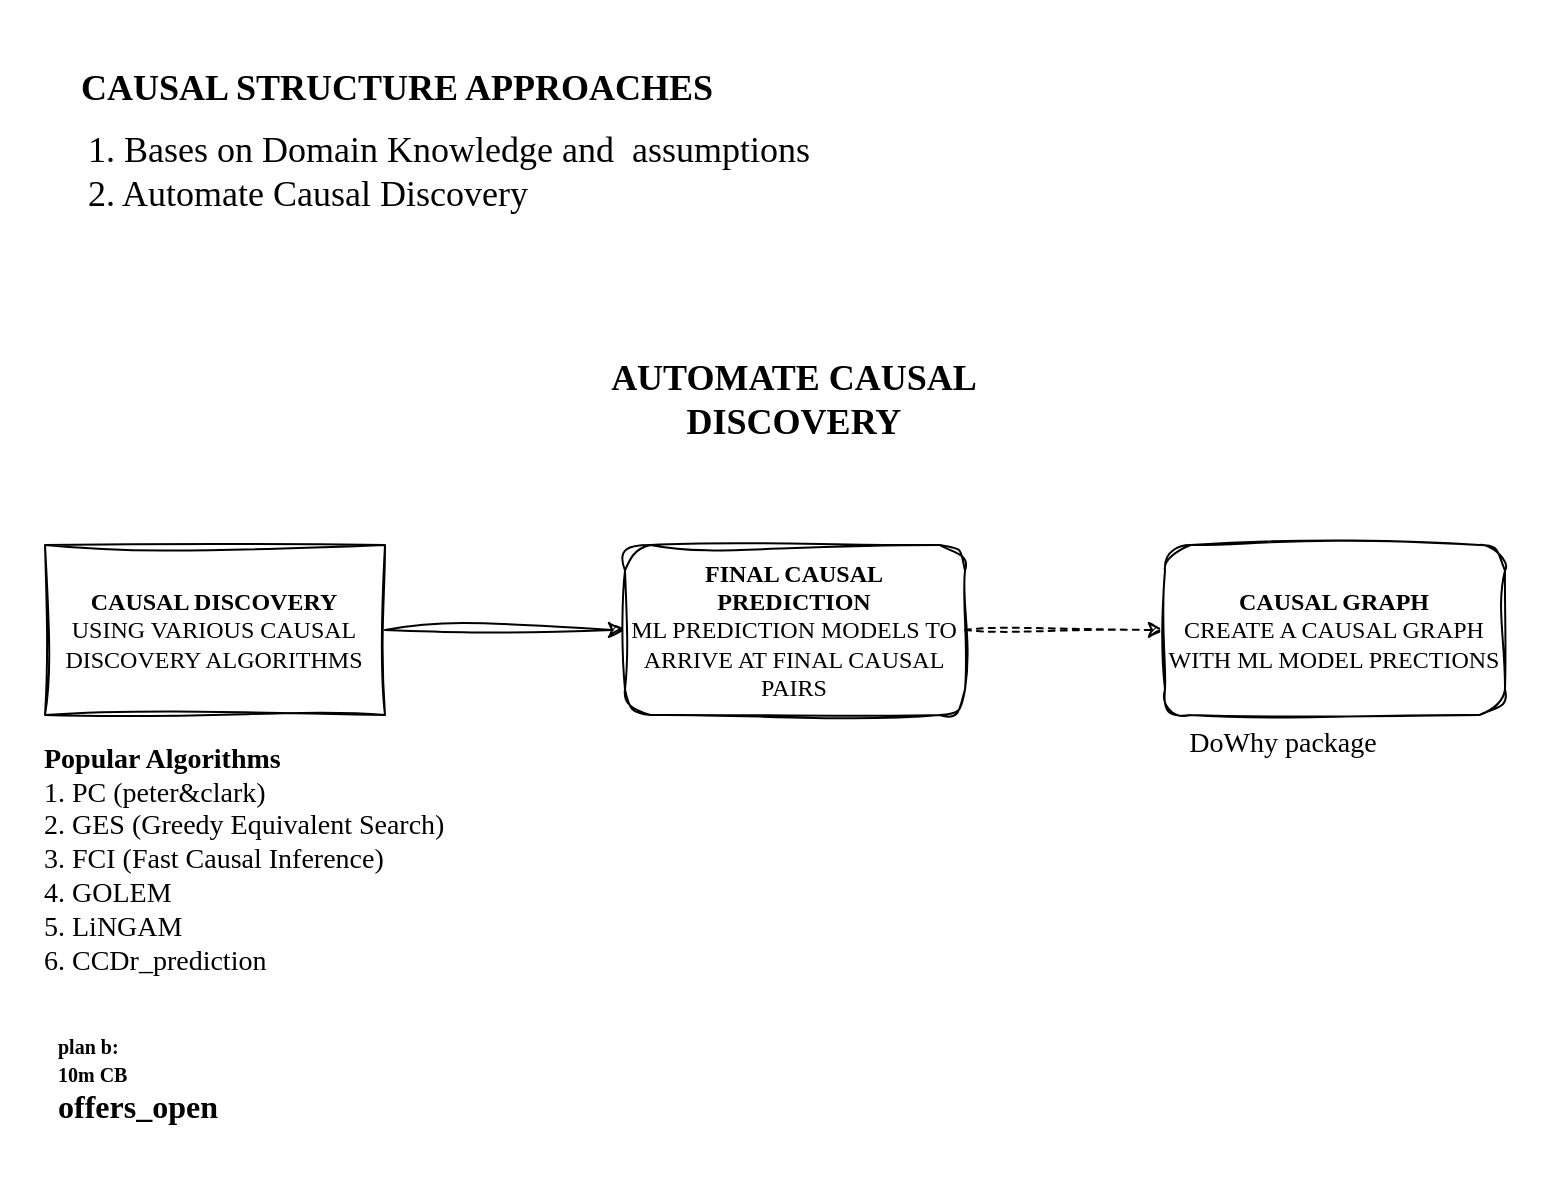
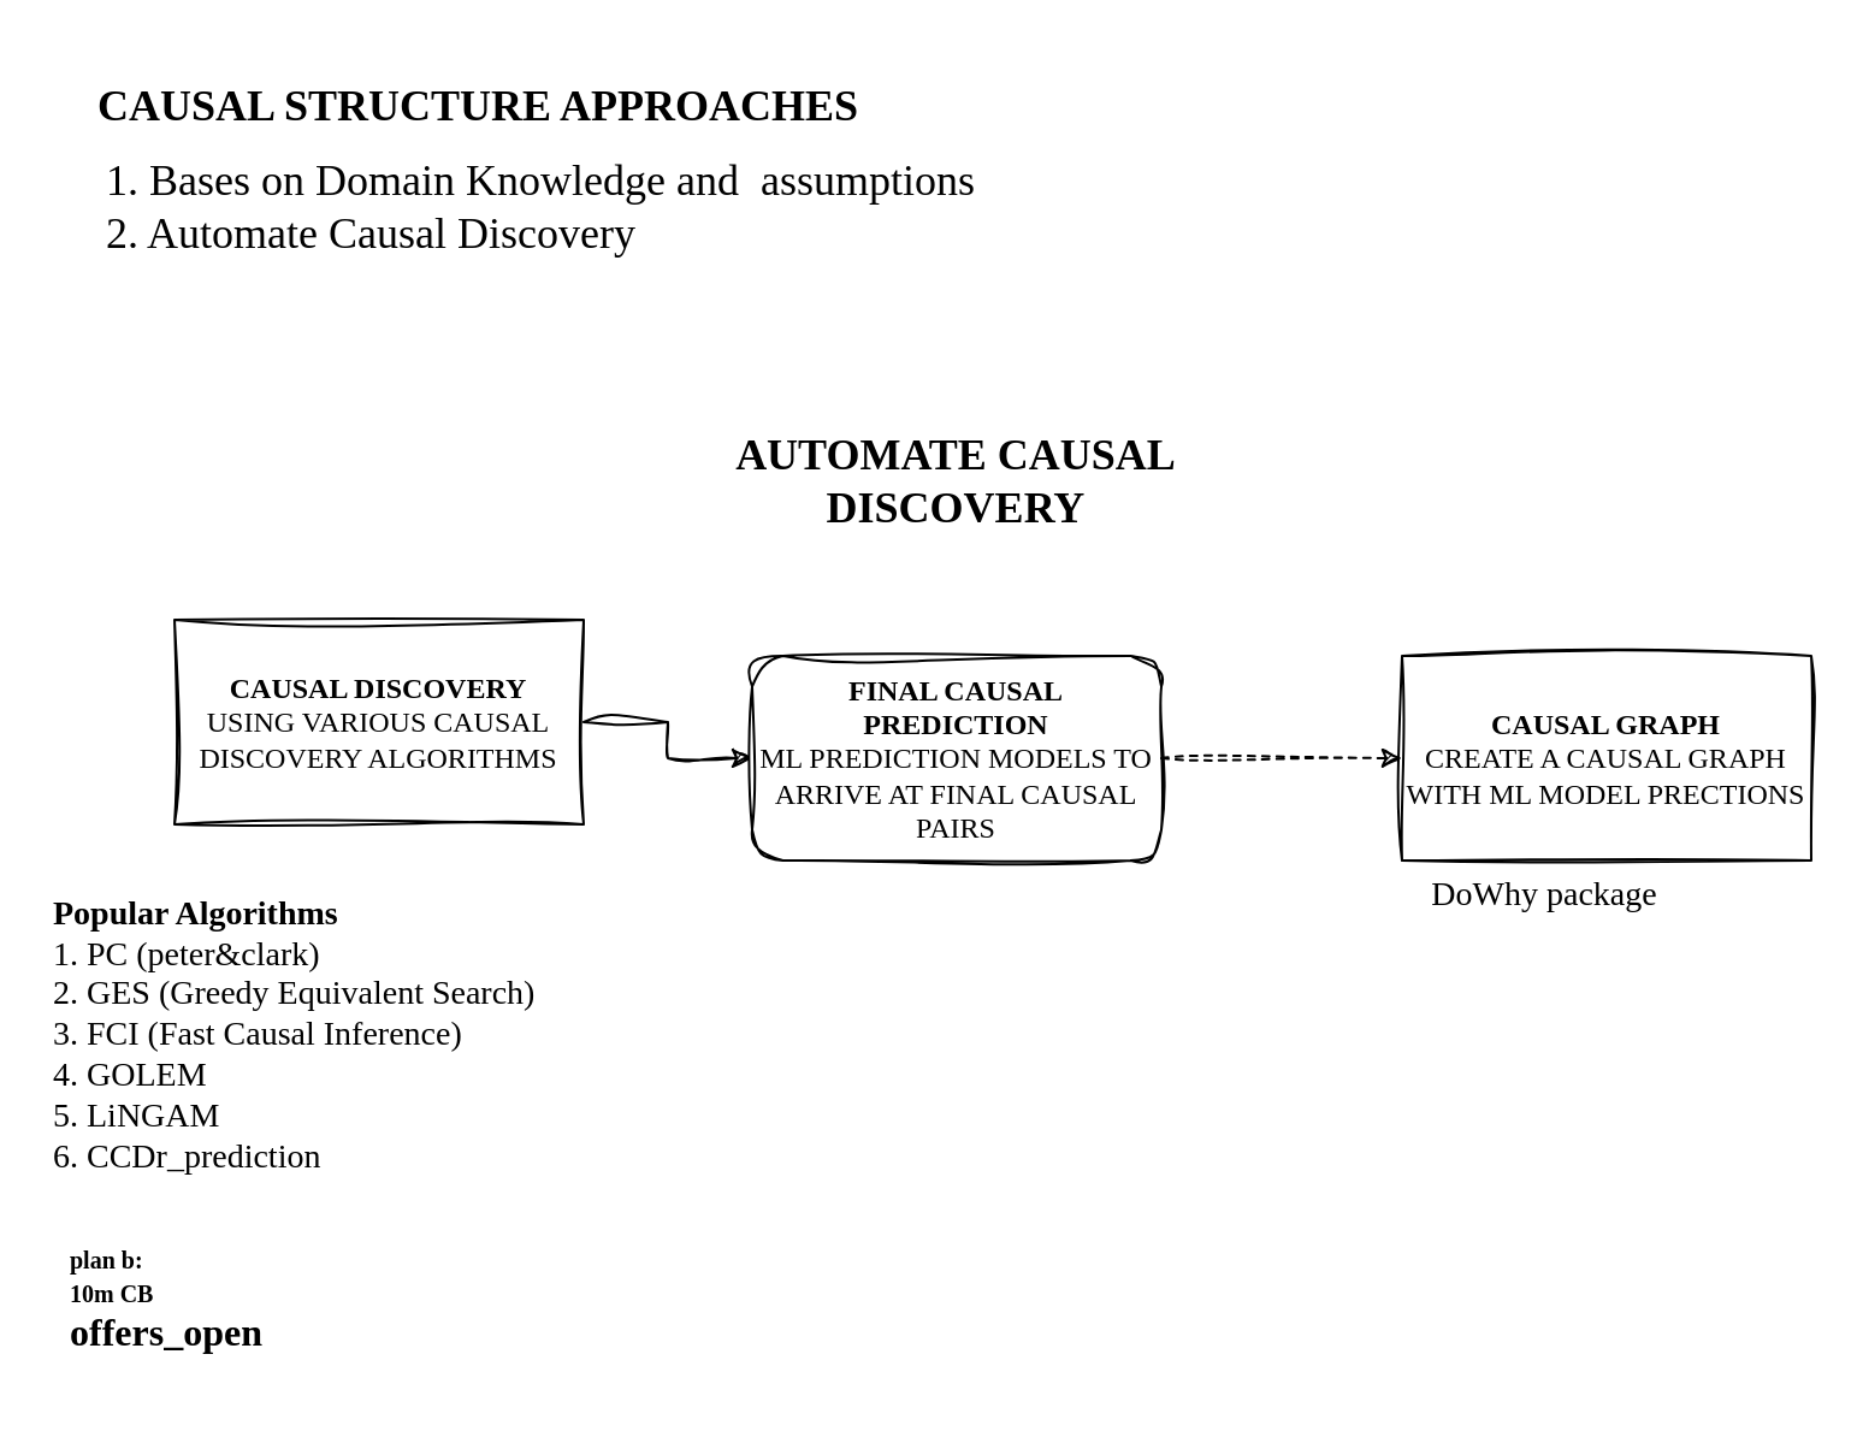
- <mxCell id="3" value="&lt;b&gt;CAUSAL DISCOVERY&lt;/b&gt;&lt;div&gt;USING VARIOUS CAUSAL DISCOVERY ALGORITHMS&lt;/div&gt;" style="rounded=0;whiteSpace=wrap;html=1;sketch=1;hachureGap=4;jiggle=2;curveFitting=1;fontFamily=Architects Daughter;fontSource=https%3A%2F%2Ffonts.googleapis.com%2Fcss%3Ffamily%3DArchitects%2BDaughter;" vertex="1" parent="1"><mxGeometry x="22" y="272" width="170" height="85" as="geometry" /></mxCell>
+ <mxCell id="3" value="&lt;b&gt;CAUSAL DISCOVERY&lt;/b&gt;&lt;div&gt;USING VARIOUS CAUSAL DISCOVERY ALGORITHMS&lt;/div&gt;" style="rounded=0;whiteSpace=wrap;html=1;sketch=1;hachureGap=4;jiggle=2;curveFitting=1;fontFamily=Architects Daughter;fontSource=https%3A%2F%2Ffonts.googleapis.com%2Fcss%3Ffamily%3DArchitects%2BDaughter;" vertex="1" parent="1"><mxGeometry x="72" y="257" width="170" height="85" as="geometry" /></mxCell>
- <mxCell id="7" value="&lt;b&gt;CAUSAL GRAPH&lt;/b&gt;&lt;div&gt;CREATE A CAUSAL GRAPH WITH ML MODEL PRECTIONS&lt;/div&gt;" style="whiteSpace=wrap;html=1;sketch=1;hachureGap=4;jiggle=2;curveFitting=1;fontFamily=Architects Daughter;fontSource=https%3A%2F%2Ffonts.googleapis.com%2Fcss%3Ffamily%3DArchitects%2BDaughter;rounded=1;" vertex="1" parent="1"><mxGeometry x="582" y="272" width="170" height="85" as="geometry" /></mxCell>
+ <mxCell id="7" value="&lt;b&gt;CAUSAL GRAPH&lt;/b&gt;&lt;div&gt;CREATE A CAUSAL GRAPH WITH ML MODEL PRECTIONS&lt;/div&gt;" style="rounded=0;whiteSpace=wrap;html=1;sketch=1;hachureGap=4;jiggle=2;curveFitting=1;fontFamily=Architects Daughter;fontSource=https%3A%2F%2Ffonts.googleapis.com%2Fcss%3Ffamily%3DArchitects%2BDaughter;" vertex="1" parent="1"><mxGeometry x="582" y="272" width="170" height="85" as="geometry" /></mxCell>
